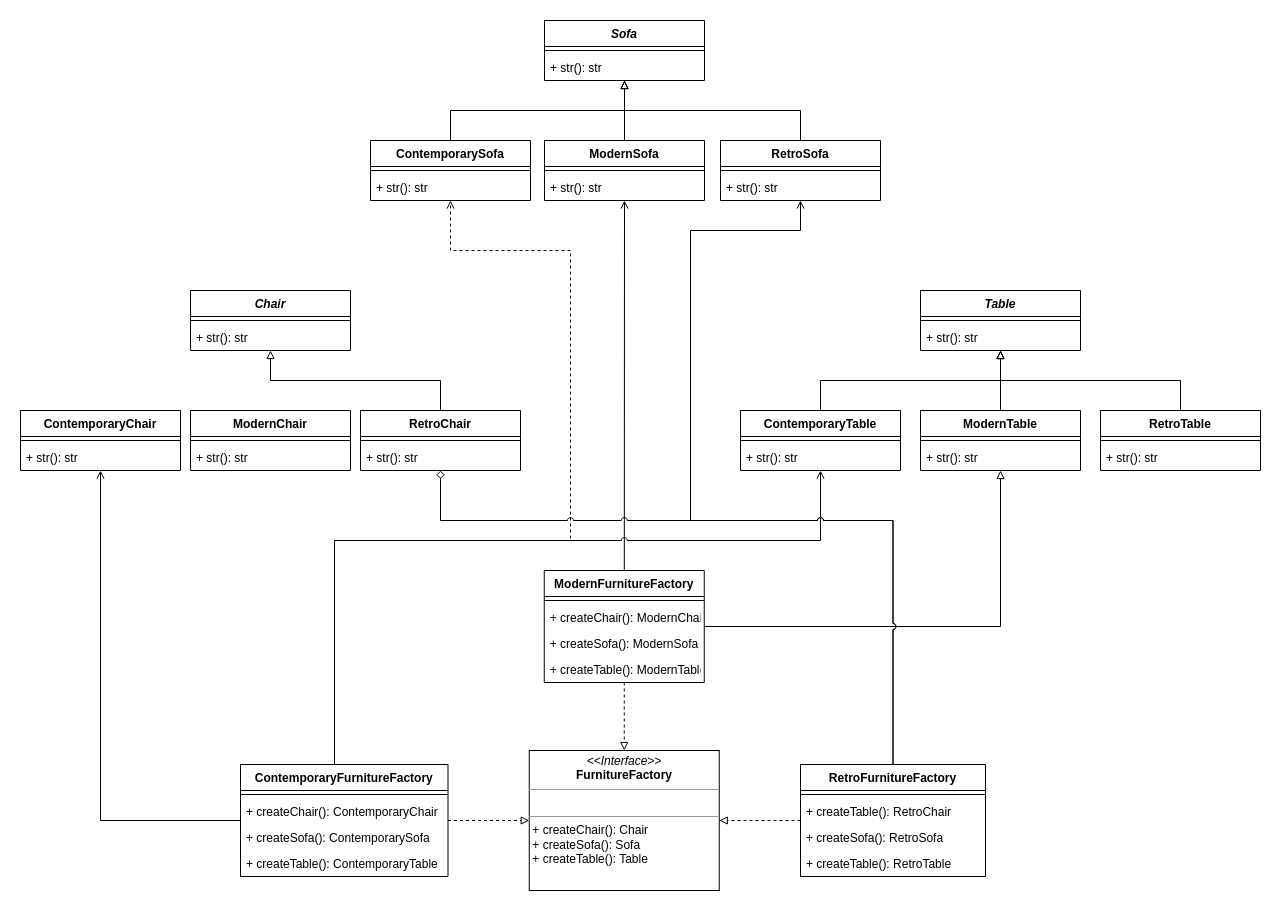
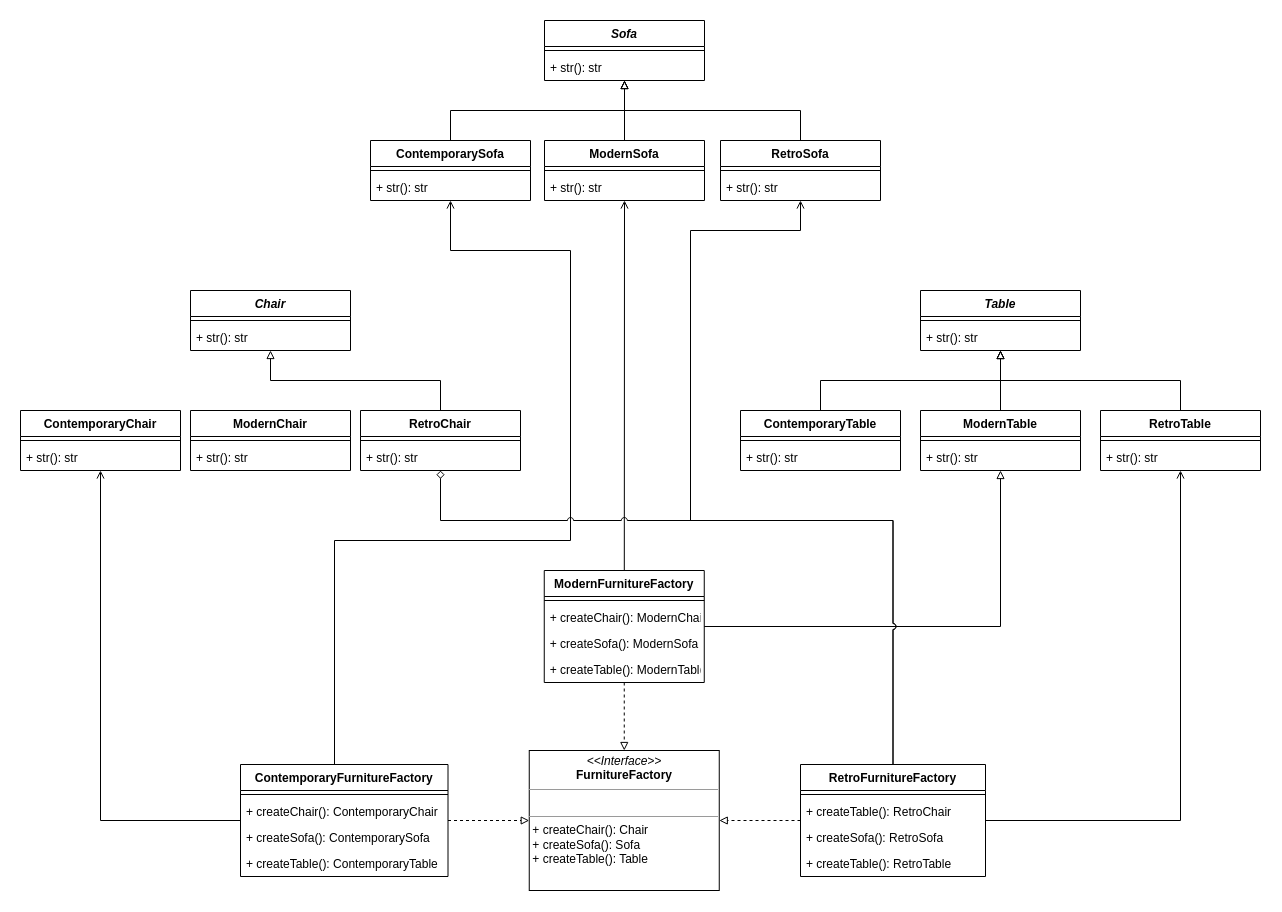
- <mxCell id="17" style="edgeStyle=orthogonalEdgeStyle;rounded=0;orthogonalLoop=1;jettySize=auto;html=1;endArrow=open;endFill=0;jumpStyle=arc;dashed=1;" edge="1" parent="1" source="18" target="42"><mxGeometry relative="1" as="geometry"><Array as="points"><mxPoint x="334" y="540" /><mxPoint x="570" y="540" /><mxPoint x="570" y="250" /><mxPoint x="450" y="250" /></Array></mxGeometry></mxCell>
+ <mxCell id="17" style="edgeStyle=orthogonalEdgeStyle;rounded=0;orthogonalLoop=1;jettySize=auto;html=1;endArrow=open;endFill=0;jumpStyle=arc;" edge="1" parent="1" source="18" target="42"><mxGeometry relative="1" as="geometry"><Array as="points"><mxPoint x="334" y="540" /><mxPoint x="570" y="540" /><mxPoint x="570" y="250" /><mxPoint x="450" y="250" /></Array></mxGeometry></mxCell>
- <mxCell id="16" style="edgeStyle=orthogonalEdgeStyle;rounded=0;orthogonalLoop=1;jettySize=auto;html=1;endArrow=open;endFill=0;jumpStyle=arc;" edge="1" parent="1" source="18" target="46"><mxGeometry relative="1" as="geometry"><Array as="points"><mxPoint x="334" y="540" /><mxPoint x="820" y="540" /></Array></mxGeometry></mxCell>
+ <mxCell id="24" style="edgeStyle=orthogonalEdgeStyle;rounded=0;orthogonalLoop=1;jettySize=auto;html=1;endArrow=open;endFill=0;jumpStyle=arc;" edge="1" parent="1" source="27" target="65"><mxGeometry relative="1" as="geometry" /></mxCell>
